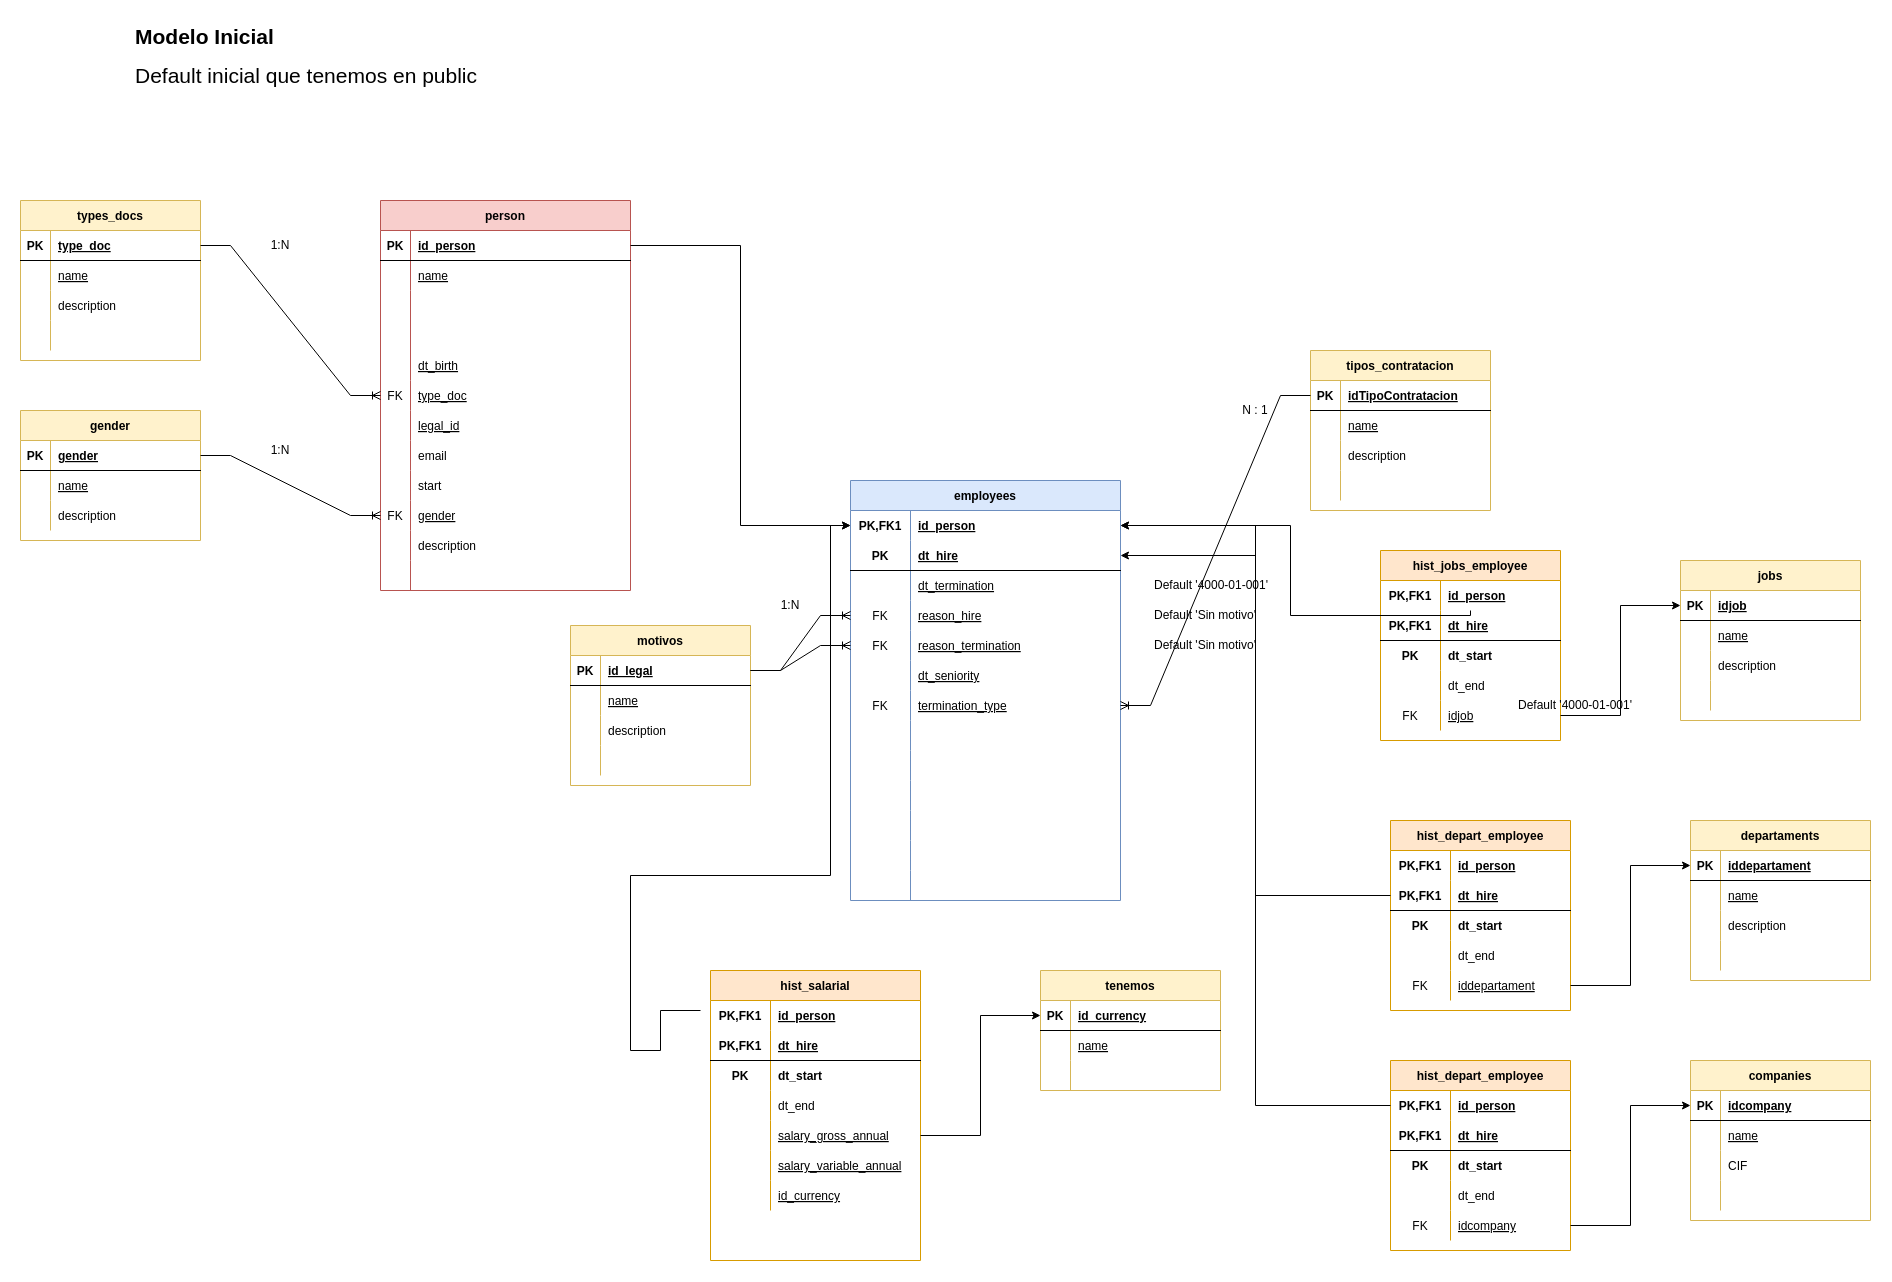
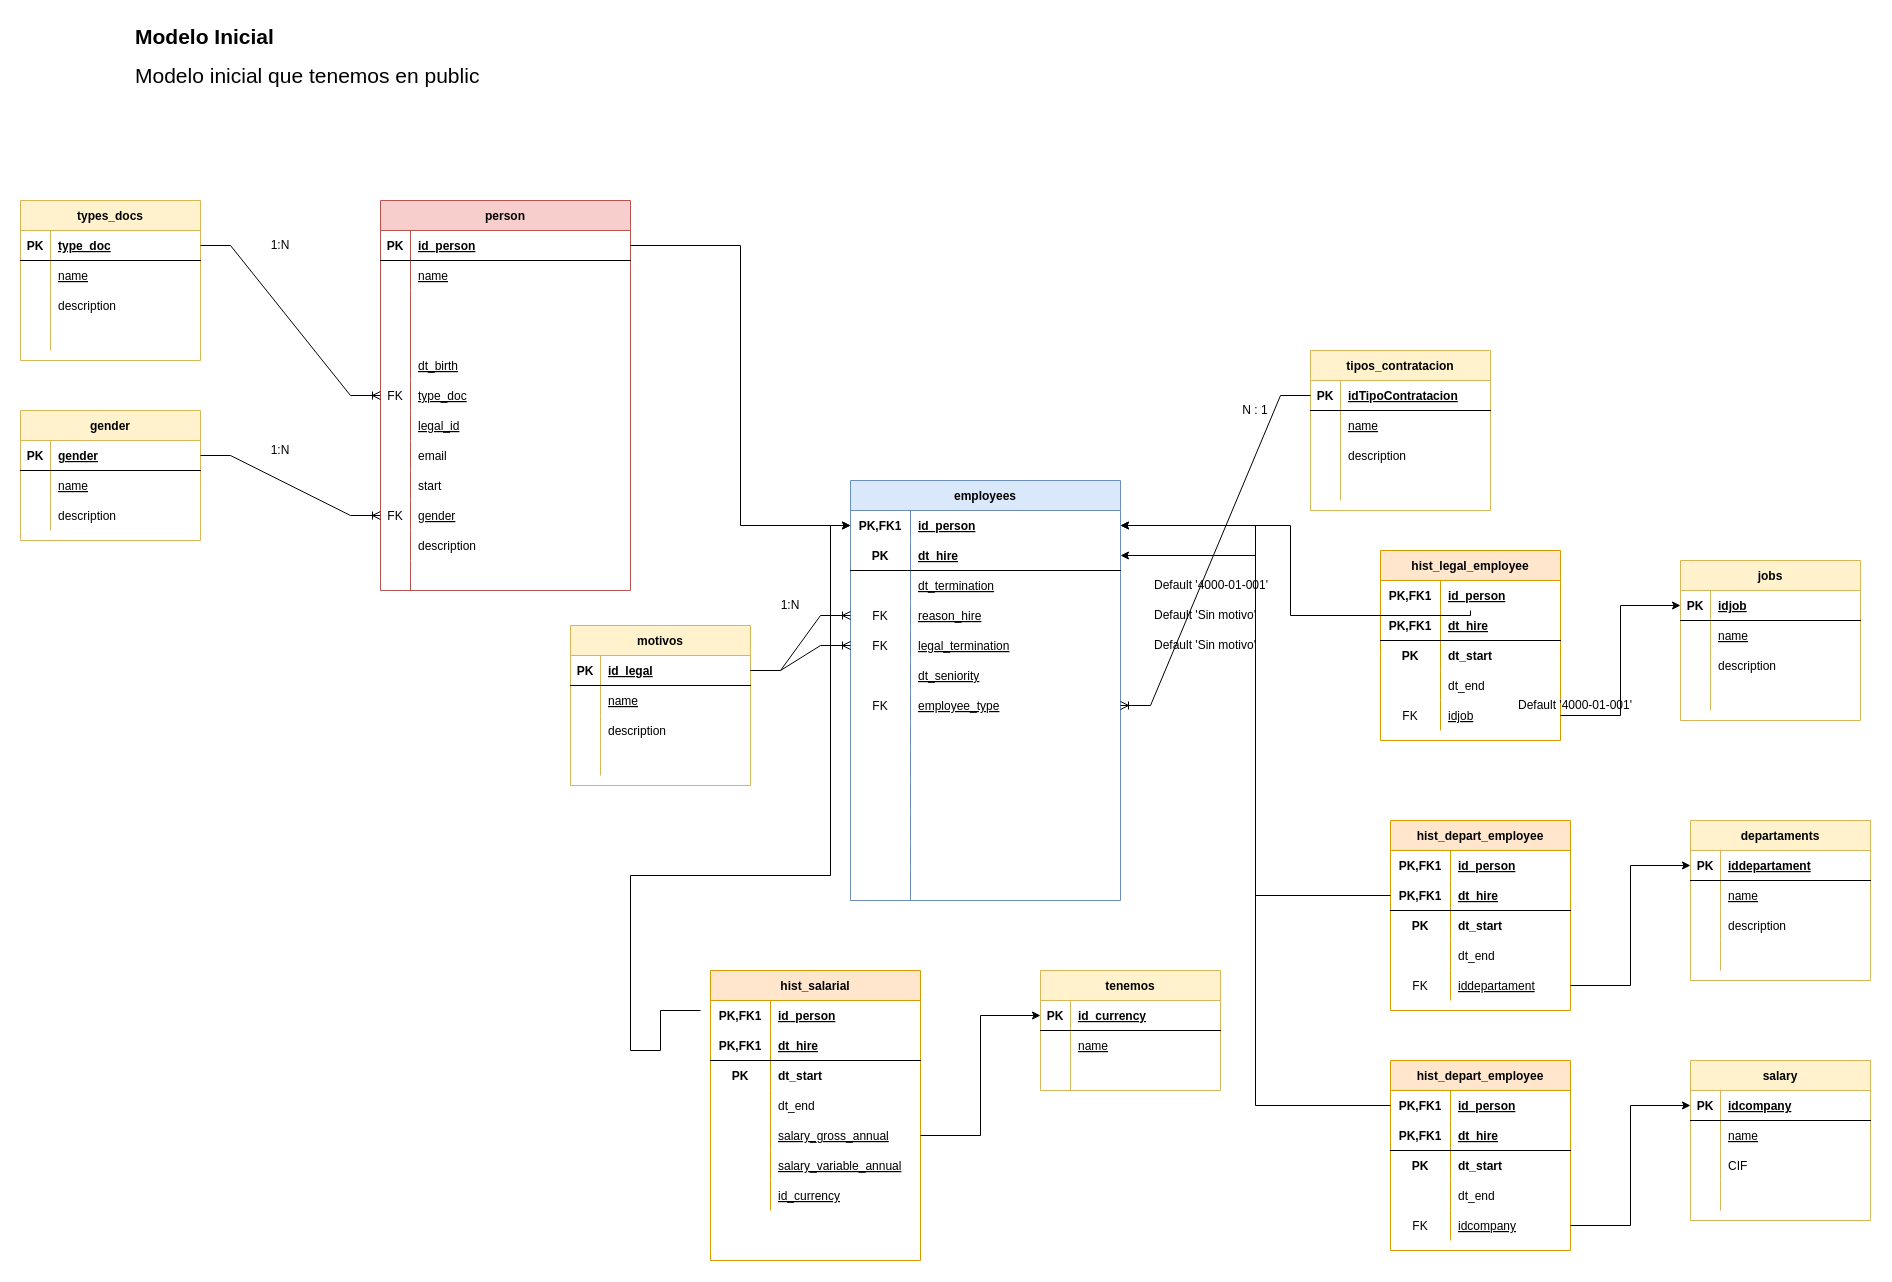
- <mxCell id="78" value="&lt;h1 style=&quot;font-size: 21px&quot;&gt;Modelo Inicial&lt;/h1&gt;&lt;div style=&quot;font-size: 21px&quot;&gt;Default inicial que tenemos en public&amp;nbsp;&lt;/div&gt;" style="text;html=1;strokeColor=none;fillColor=none;spacing=5;spacingTop=-20;whiteSpace=wrap;overflow=hidden;rounded=0;fontSize=21;" parent="1" vertex="1"><mxGeometry x="130" y="20" width="1070" height="120" as="geometry" /></mxCell>
+ <mxCell id="78" value="&lt;h1 style=&quot;font-size: 21px&quot;&gt;Modelo Inicial&lt;/h1&gt;&lt;div style=&quot;font-size: 21px&quot;&gt;Modelo inicial que tenemos en public&amp;nbsp;&lt;/div&gt;" style="text;html=1;strokeColor=none;fillColor=none;spacing=5;spacingTop=-20;whiteSpace=wrap;overflow=hidden;rounded=0;fontSize=21;" parent="1" vertex="1"><mxGeometry x="130" y="20" width="1070" height="120" as="geometry" /></mxCell>
- <mxCell id="153" value="hist_jobs_employee" style="shape=table;startSize=30;container=1;collapsible=1;childLayout=tableLayout;fixedRows=1;rowLines=0;fontStyle=1;align=center;resizeLast=1;fillColor=#ffe6cc;strokeColor=#d79b00;" vertex="1" parent="1"><mxGeometry x="1380" y="550" width="180" height="190" as="geometry" /></mxCell>
+ <mxCell id="153" value="hist_legal_employee" style="shape=table;startSize=30;container=1;collapsible=1;childLayout=tableLayout;fixedRows=1;rowLines=0;fontStyle=1;align=center;resizeLast=1;fillColor=#ffe6cc;strokeColor=#d79b00;" vertex="1" parent="1"><mxGeometry x="1380" y="550" width="180" height="190" as="geometry" /></mxCell>
- <mxCell id="17" value="reason_termination" style="shape=partialRectangle;connectable=0;fillColor=none;top=0;left=0;bottom=0;right=0;align=left;spacingLeft=6;overflow=hidden;fontStyle=4" parent="15" vertex="1"><mxGeometry x="60" width="210" height="30" as="geometry"><mxRectangle width="210" height="30" as="alternateBounds" /></mxGeometry></mxCell>
+ <mxCell id="17" value="legal_termination" style="shape=partialRectangle;connectable=0;fillColor=none;top=0;left=0;bottom=0;right=0;align=left;spacingLeft=6;overflow=hidden;fontStyle=4" parent="15" vertex="1"><mxGeometry x="60" width="210" height="30" as="geometry"><mxRectangle width="210" height="30" as="alternateBounds" /></mxGeometry></mxCell>
- <mxCell id="23" value="termination_type" style="shape=partialRectangle;connectable=0;fillColor=none;top=0;left=0;bottom=0;right=0;align=left;spacingLeft=6;overflow=hidden;fontStyle=4" parent="21" vertex="1"><mxGeometry x="60" width="210" height="30" as="geometry"><mxRectangle width="210" height="30" as="alternateBounds" /></mxGeometry></mxCell>
+ <mxCell id="23" value="employee_type" style="shape=partialRectangle;connectable=0;fillColor=none;top=0;left=0;bottom=0;right=0;align=left;spacingLeft=6;overflow=hidden;fontStyle=4" parent="21" vertex="1"><mxGeometry x="60" width="210" height="30" as="geometry"><mxRectangle width="210" height="30" as="alternateBounds" /></mxGeometry></mxCell>
- <mxCell id="203" value="companies" style="shape=table;startSize=30;container=1;collapsible=1;childLayout=tableLayout;fixedRows=1;rowLines=0;fontStyle=1;align=center;resizeLast=1;fillColor=#fff2cc;strokeColor=#d6b656;" vertex="1" parent="1"><mxGeometry x="1690" y="1060" width="180" height="160" as="geometry" /></mxCell>
+ <mxCell id="203" value="salary" style="shape=table;startSize=30;container=1;collapsible=1;childLayout=tableLayout;fixedRows=1;rowLines=0;fontStyle=1;align=center;resizeLast=1;fillColor=#fff2cc;strokeColor=#d6b656;" vertex="1" parent="1"><mxGeometry x="1690" y="1060" width="180" height="160" as="geometry" /></mxCell>
